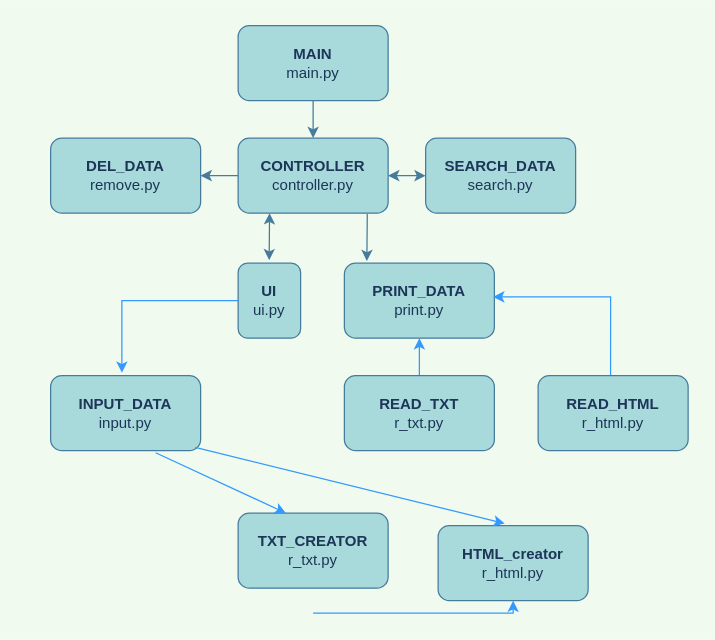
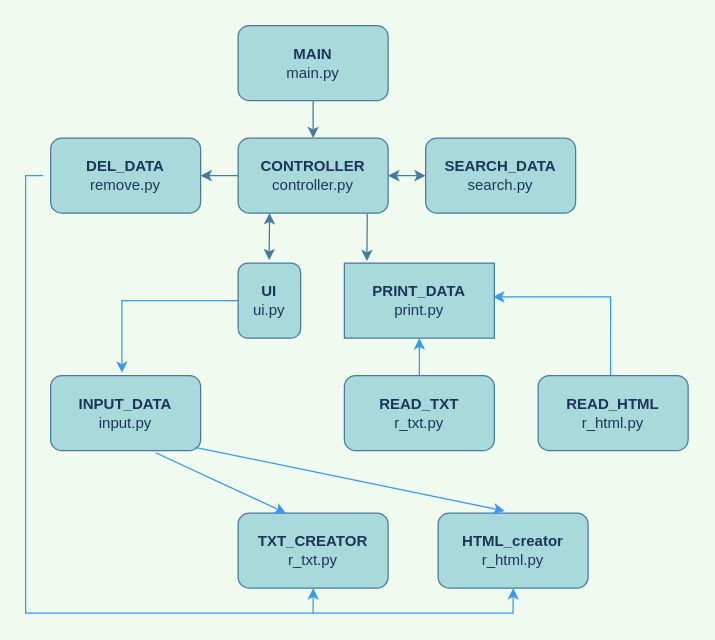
- <mxCell id="13" value="&lt;b&gt;PRINT_DATA&lt;/b&gt;&lt;br&gt;print.py" style="rounded=1;whiteSpace=wrap;html=1;fillColor=#A8DADC;strokeColor=#457B9D;fontColor=#1D3557;" parent="1" vertex="1"><mxGeometry x="275" y="210" width="120" height="60" as="geometry" /></mxCell>
+ <mxCell id="13" value="&lt;b&gt;PRINT_DATA&lt;/b&gt;&lt;br&gt;print.py" style="whiteSpace=wrap;html=1;fillColor=#A8DADC;strokeColor=#457B9D;fontColor=#1D3557;rounded=0;" parent="1" vertex="1"><mxGeometry x="275" y="210" width="120" height="60" as="geometry" /></mxCell>
+ <mxCell id="10" style="edgeStyle=orthogonalEdgeStyle;rounded=0;orthogonalLoop=1;jettySize=auto;html=1;entryX=0.5;entryY=1;entryDx=0;entryDy=0;strokeColor=#3399FF;fontColor=#1D3557;startArrow=none;startFill=0;endArrow=classic;endFill=1;sourcePerimeterSpacing=6;targetPerimeterSpacing=6;fillColor=#A8DADC;" parent="1" source="11" target="19" edge="1"><mxGeometry relative="1" as="geometry"><Array as="points"><mxPoint x="20" y="140" /><mxPoint x="20" y="490" /><mxPoint x="250" y="490" /></Array></mxGeometry></mxCell>
- <mxCell id="20" value="&lt;b&gt;HTML_creator&lt;/b&gt;&lt;br&gt;r_html.py" style="rounded=1;whiteSpace=wrap;html=1;fillColor=#A8DADC;strokeColor=#457B9D;fontColor=#1D3557;" parent="1" vertex="1"><mxGeometry x="350" y="420" width="120" height="60" as="geometry" /></mxCell>
+ <mxCell id="20" value="&lt;b&gt;HTML_creator&lt;/b&gt;&lt;br&gt;r_html.py" style="rounded=1;whiteSpace=wrap;html=1;fillColor=#A8DADC;strokeColor=#457B9D;fontColor=#1D3557;" parent="1" vertex="1"><mxGeometry x="350" y="410" width="120" height="60" as="geometry" /></mxCell>
